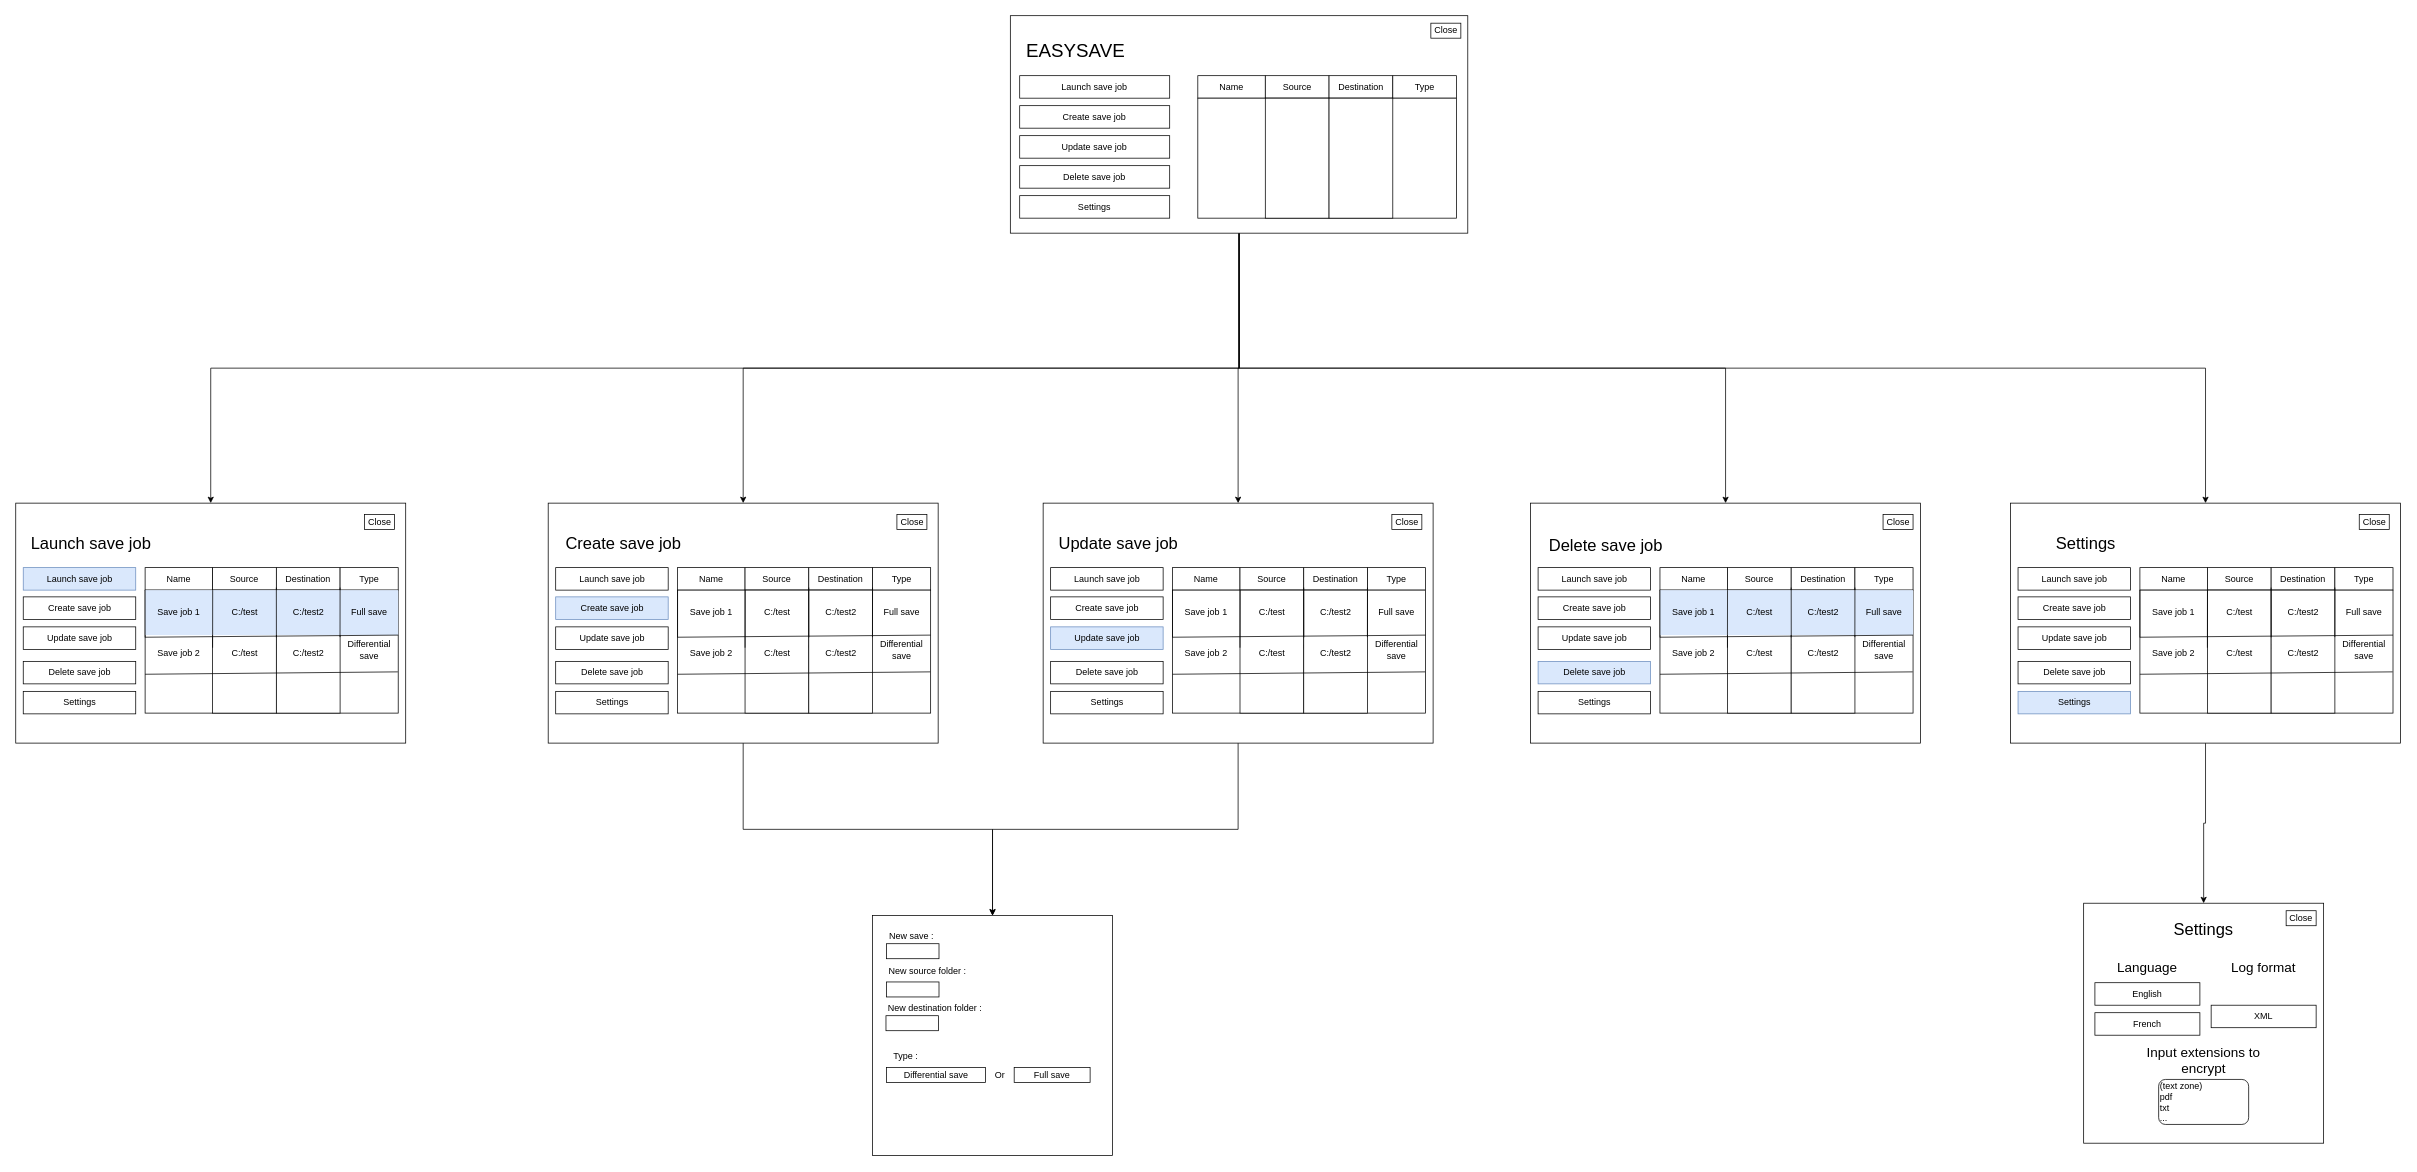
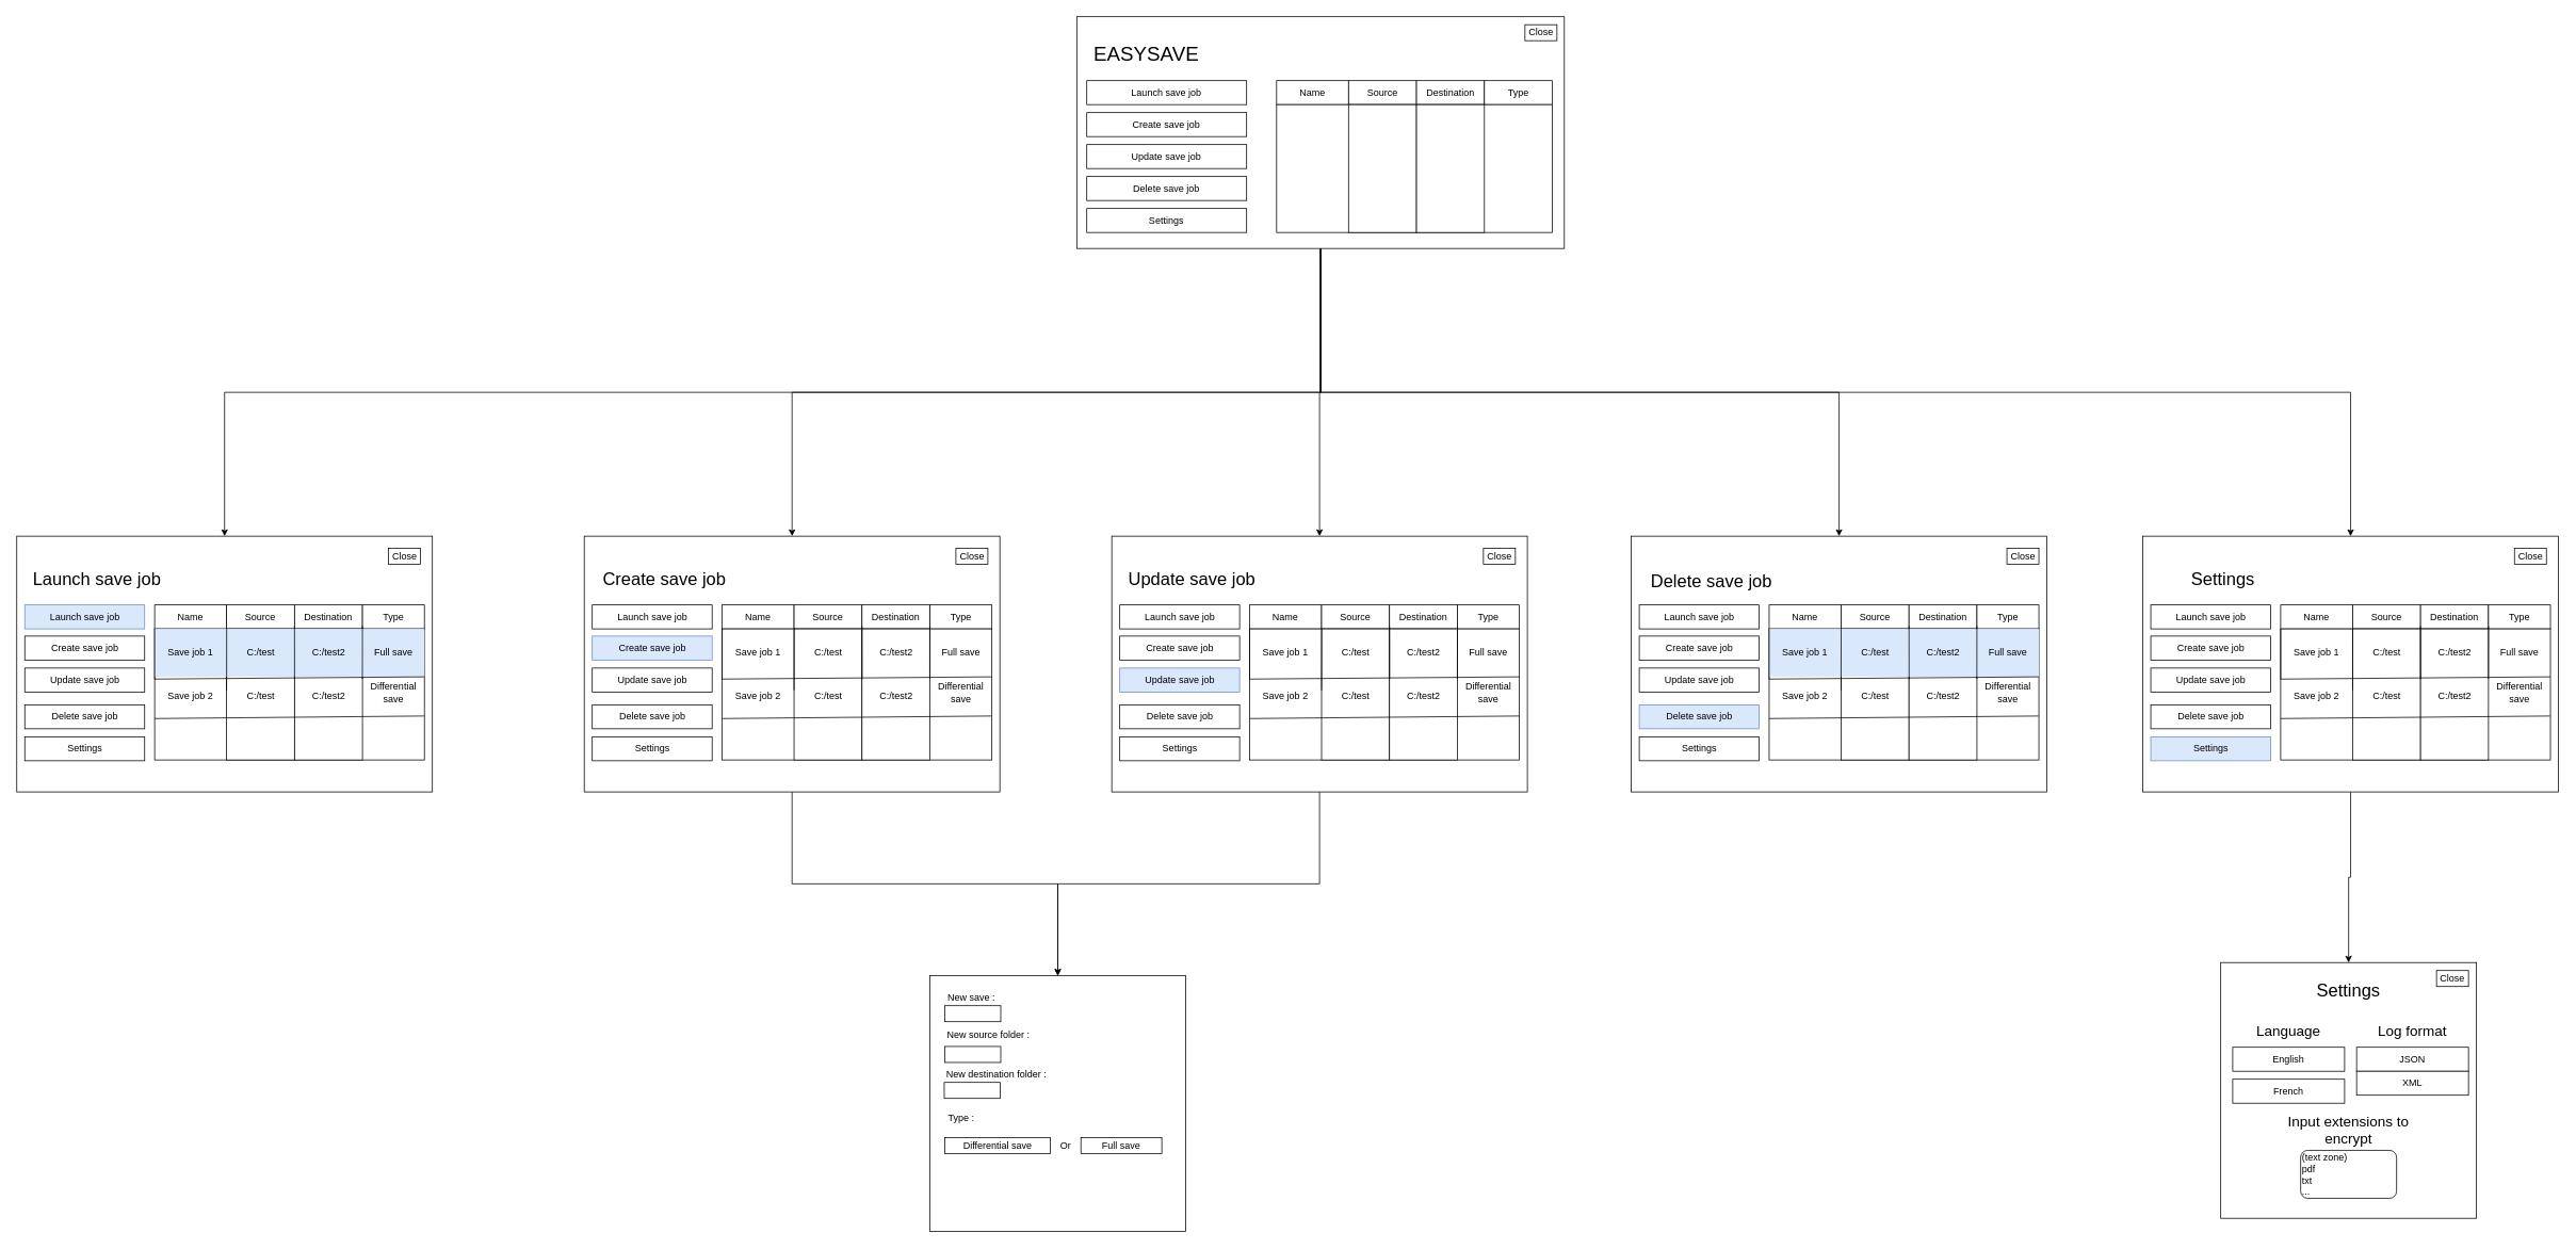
+ <mxCell id="18" value="JSON" style="rounded=0;whiteSpace=wrap;html=1;" parent="1" vertex="1"><mxGeometry x="2948" y="1309.5" width="140" height="30" as="geometry" /></mxCell>
- <mxCell id="43" value="Type :" style="text;html=1;strokeColor=none;fillColor=none;align=center;verticalAlign=middle;whiteSpace=wrap;rounded=0;" vertex="1" parent="1"><mxGeometry x="1181.63" y="1392.5" width="51.37" height="30" as="geometry" /></mxCell>
+ <mxCell id="43" value="Type :" style="text;html=1;strokeColor=none;fillColor=none;align=center;verticalAlign=middle;whiteSpace=wrap;rounded=0;" vertex="1" parent="1"><mxGeometry x="1176.63" y="1382.5" width="51.37" height="30" as="geometry" /></mxCell>
